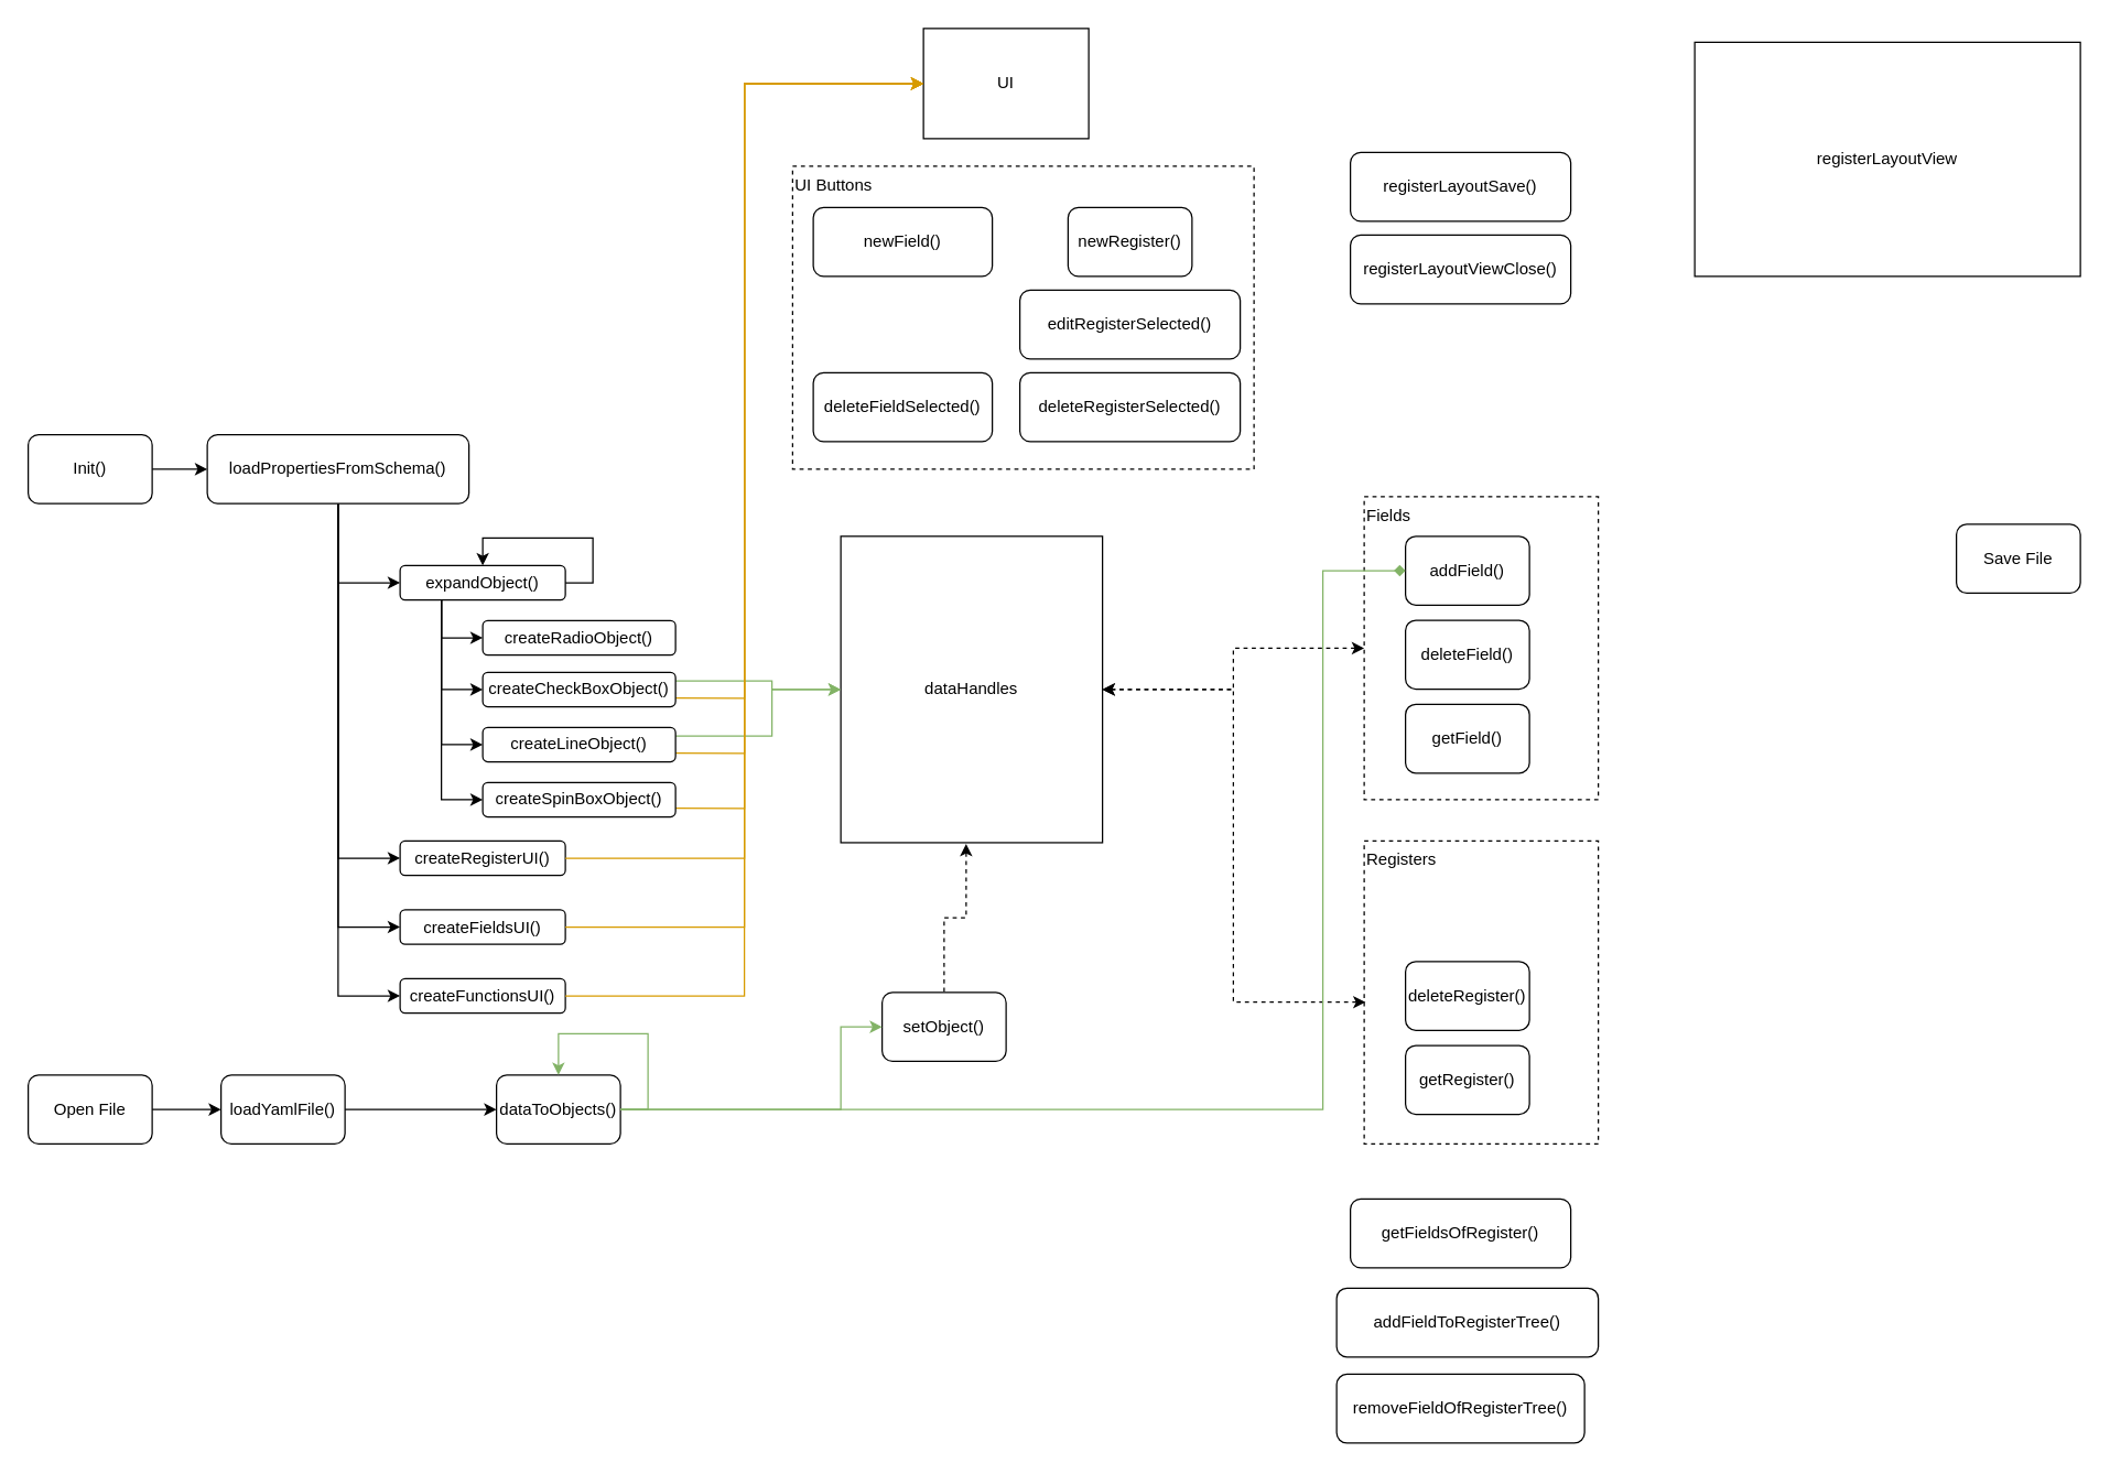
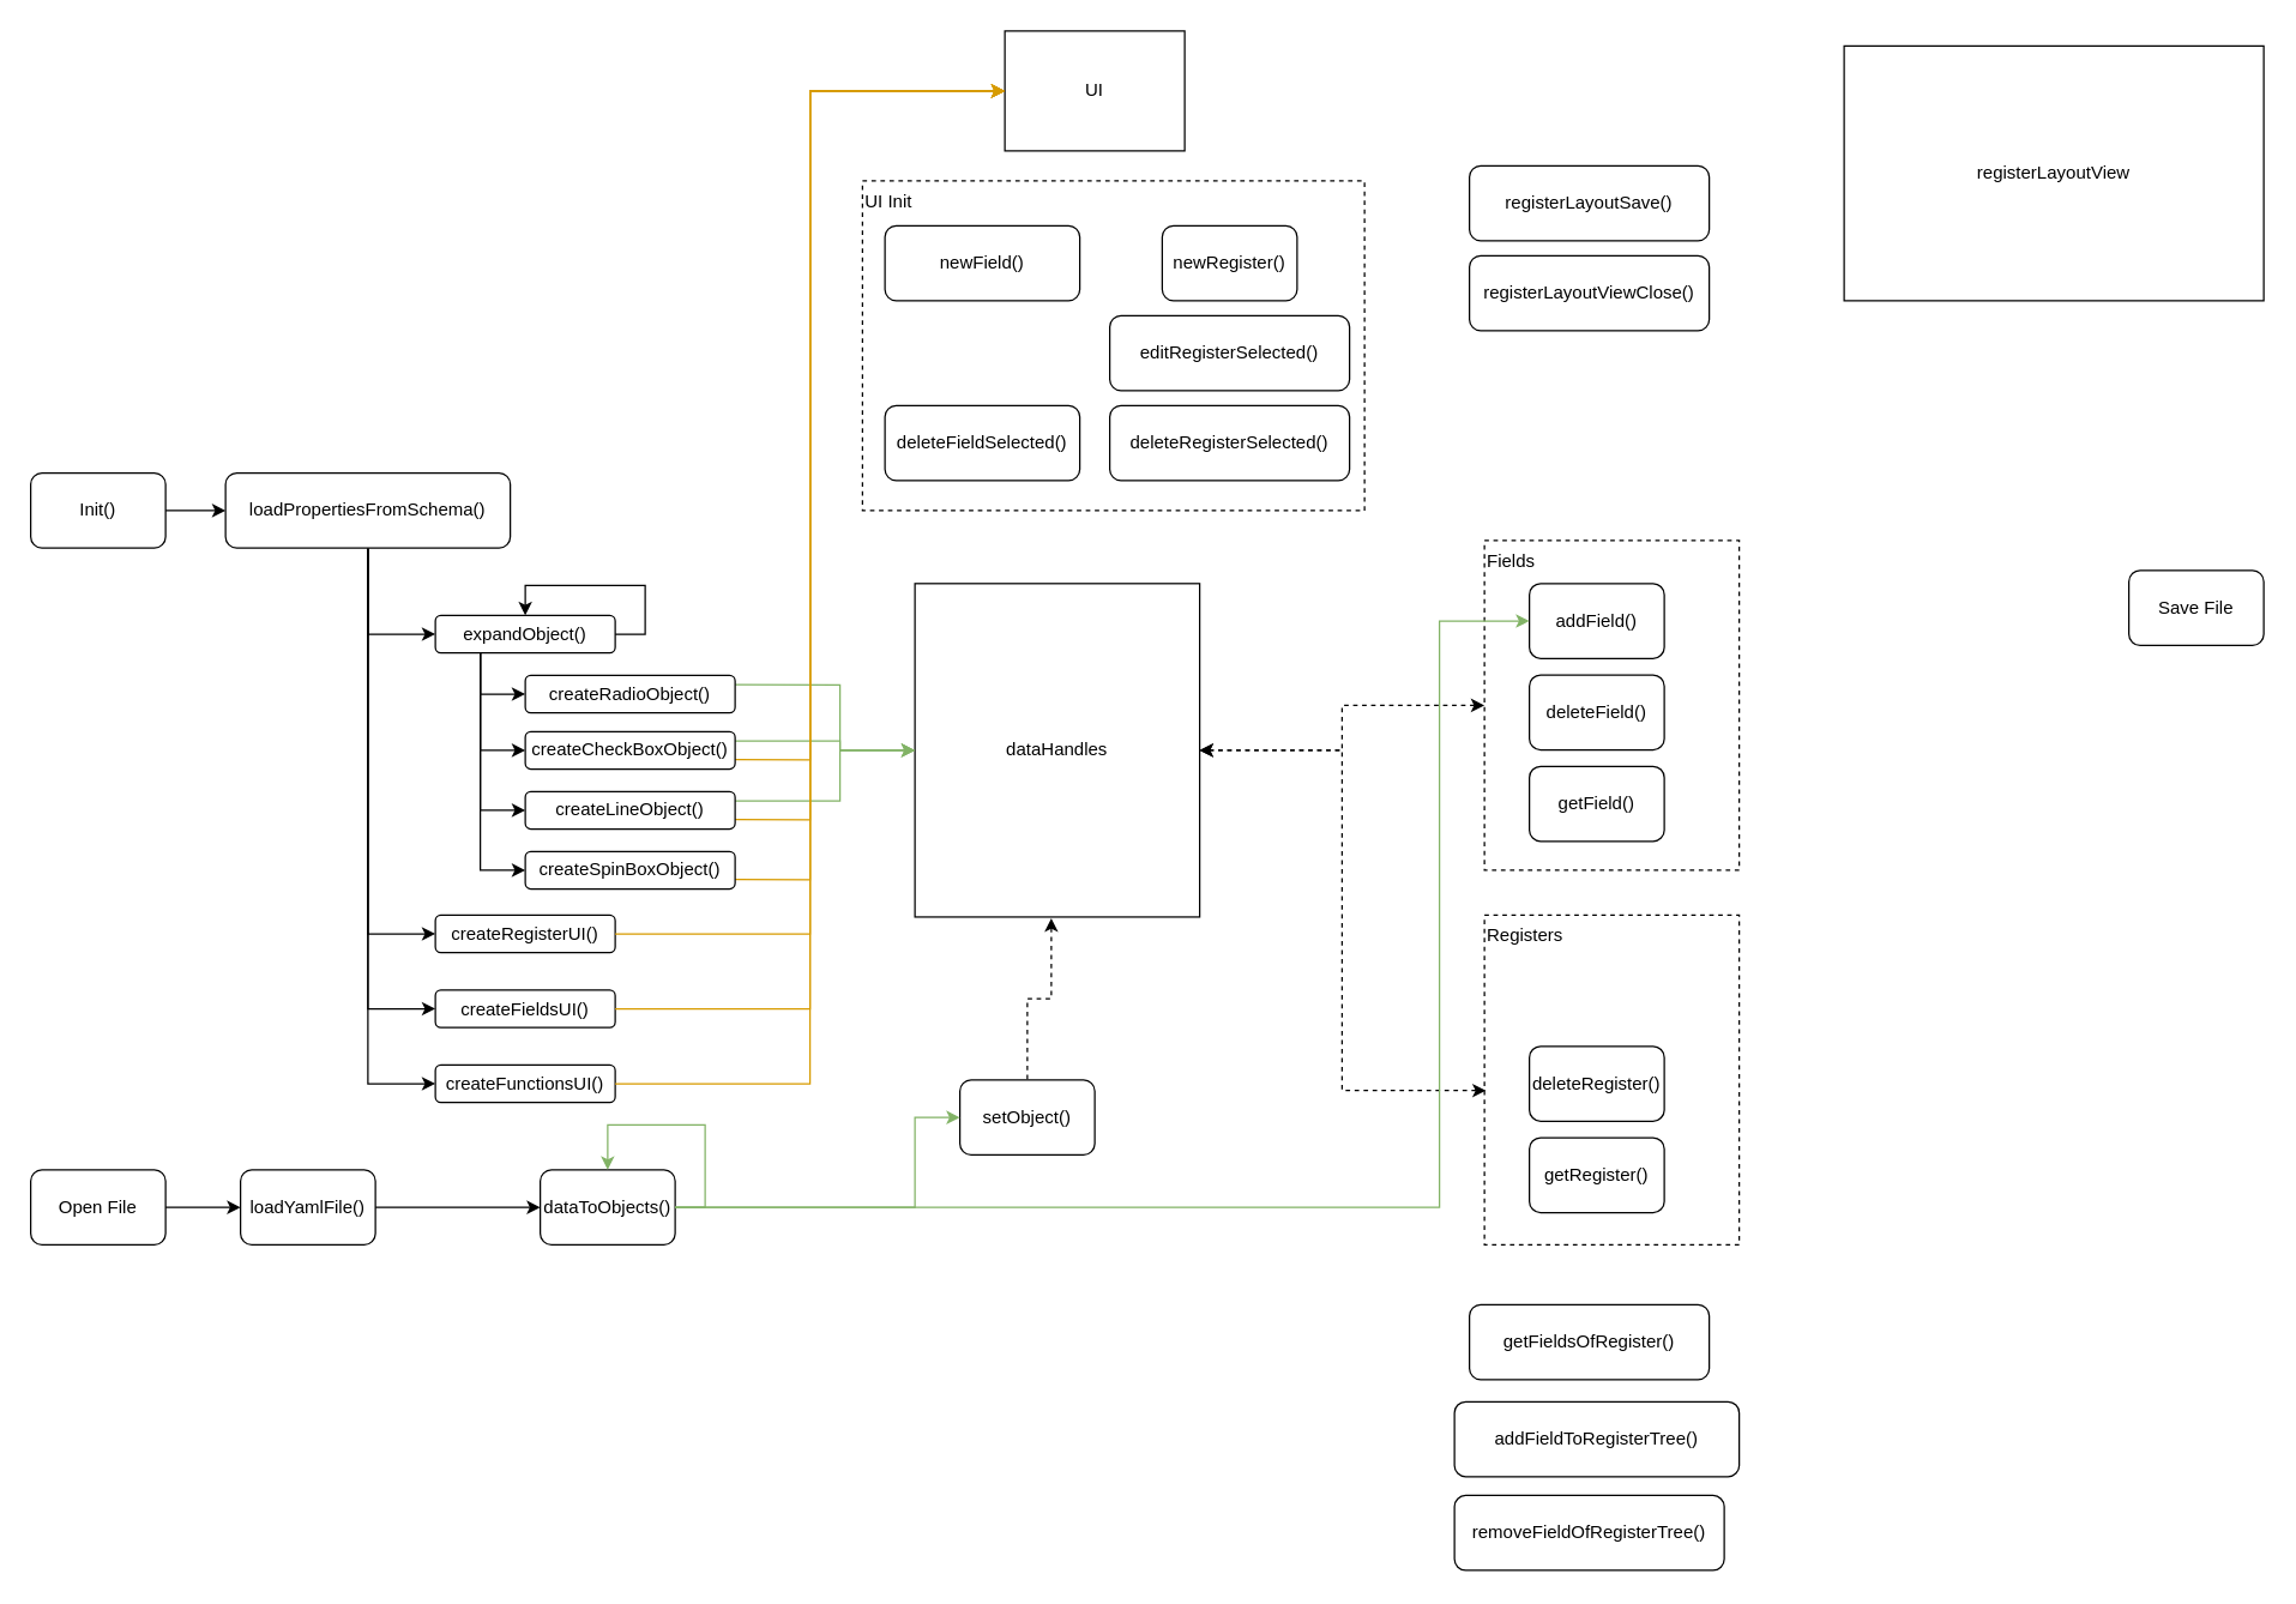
- <mxCell id="4" value="UI Buttons" style="rounded=0;whiteSpace=wrap;html=1;dashed=1;align=left;verticalAlign=top;" vertex="1" parent="1"><mxGeometry x="575" y="120" width="335" height="220" as="geometry" /></mxCell>
+ <mxCell id="4" value="UI Init" style="rounded=0;whiteSpace=wrap;html=1;dashed=1;align=left;verticalAlign=top;" vertex="1" parent="1"><mxGeometry x="575" y="120" width="335" height="220" as="geometry" /></mxCell>
- <mxCell id="63" style="edgeStyle=orthogonalEdgeStyle;rounded=0;orthogonalLoop=1;jettySize=auto;html=1;exitX=1;exitY=0.5;exitDx=0;exitDy=0;entryX=0;entryY=0.5;entryDx=0;entryDy=0;fillColor=#d5e8d4;strokeColor=#82b366;endArrow=diamond;" edge="1" parent="1" source="38" target="41"><mxGeometry relative="1" as="geometry"><mxPoint x="635" y="813.5" as="sourcePoint" /><mxPoint x="590" y="788.5" as="targetPoint" /><Array as="points"><mxPoint x="960" y="805" /><mxPoint x="960" y="414" /></Array></mxGeometry></mxCell>
+ <mxCell id="63" style="edgeStyle=orthogonalEdgeStyle;rounded=0;orthogonalLoop=1;jettySize=auto;html=1;exitX=1;exitY=0.5;exitDx=0;exitDy=0;entryX=0;entryY=0.5;entryDx=0;entryDy=0;fillColor=#d5e8d4;strokeColor=#82b366;" edge="1" parent="1" source="38" target="41"><mxGeometry relative="1" as="geometry"><mxPoint x="635" y="813.5" as="sourcePoint" /><mxPoint x="590" y="788.5" as="targetPoint" /><Array as="points"><mxPoint x="960" y="805" /><mxPoint x="960" y="414" /></Array></mxGeometry></mxCell>
+ <mxCell id="23" style="edgeStyle=orthogonalEdgeStyle;rounded=0;orthogonalLoop=1;jettySize=auto;html=1;fillColor=#d5e8d4;strokeColor=#82b366;exitX=1;exitY=0.25;exitDx=0;exitDy=0;entryX=0;entryY=0.5;entryDx=0;entryDy=0;" edge="1" parent="1" source="24" target="14"><mxGeometry relative="1" as="geometry"><Array as="points"><mxPoint x="560" y="456" /><mxPoint x="560" y="500" /></Array></mxGeometry></mxCell>
